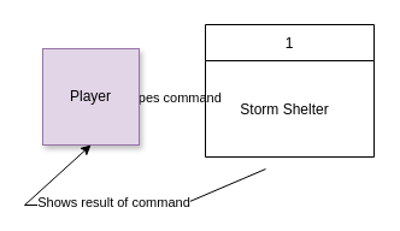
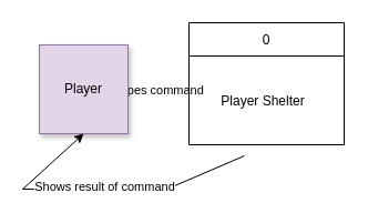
- <mxCell id="4" value="1" style="swimlane;fontStyle=0;childLayout=stackLayout;horizontal=1;startSize=30;horizontalStack=0;resizeParent=1;resizeParentMax=0;resizeLast=0;collapsible=1;marginBottom=0;" vertex="1" parent="1"><mxGeometry x="170" y="20" width="140" height="110" as="geometry" /></mxCell>
+ <mxCell id="4" value="0" style="swimlane;fontStyle=0;childLayout=stackLayout;horizontal=1;startSize=30;horizontalStack=0;resizeParent=1;resizeParentMax=0;resizeLast=0;collapsible=1;marginBottom=0;" vertex="1" parent="1"><mxGeometry x="170" y="20" width="140" height="110" as="geometry" /></mxCell>
- <mxCell id="5" value="       Storm Shelter" style="text;strokeColor=none;fillColor=none;align=left;verticalAlign=middle;spacingLeft=4;spacingRight=4;overflow=hidden;points=[[0,0.5],[1,0.5]];portConstraint=eastwest;rotatable=0;" vertex="1" parent="4"><mxGeometry y="30" width="140" height="80" as="geometry" /></mxCell>
+ <mxCell id="5" value="       Player Shelter" style="text;strokeColor=none;fillColor=none;align=left;verticalAlign=middle;spacingLeft=4;spacingRight=4;overflow=hidden;points=[[0,0.5],[1,0.5]];portConstraint=eastwest;rotatable=0;" vertex="1" parent="4"><mxGeometry y="30" width="140" height="80" as="geometry" /></mxCell>
